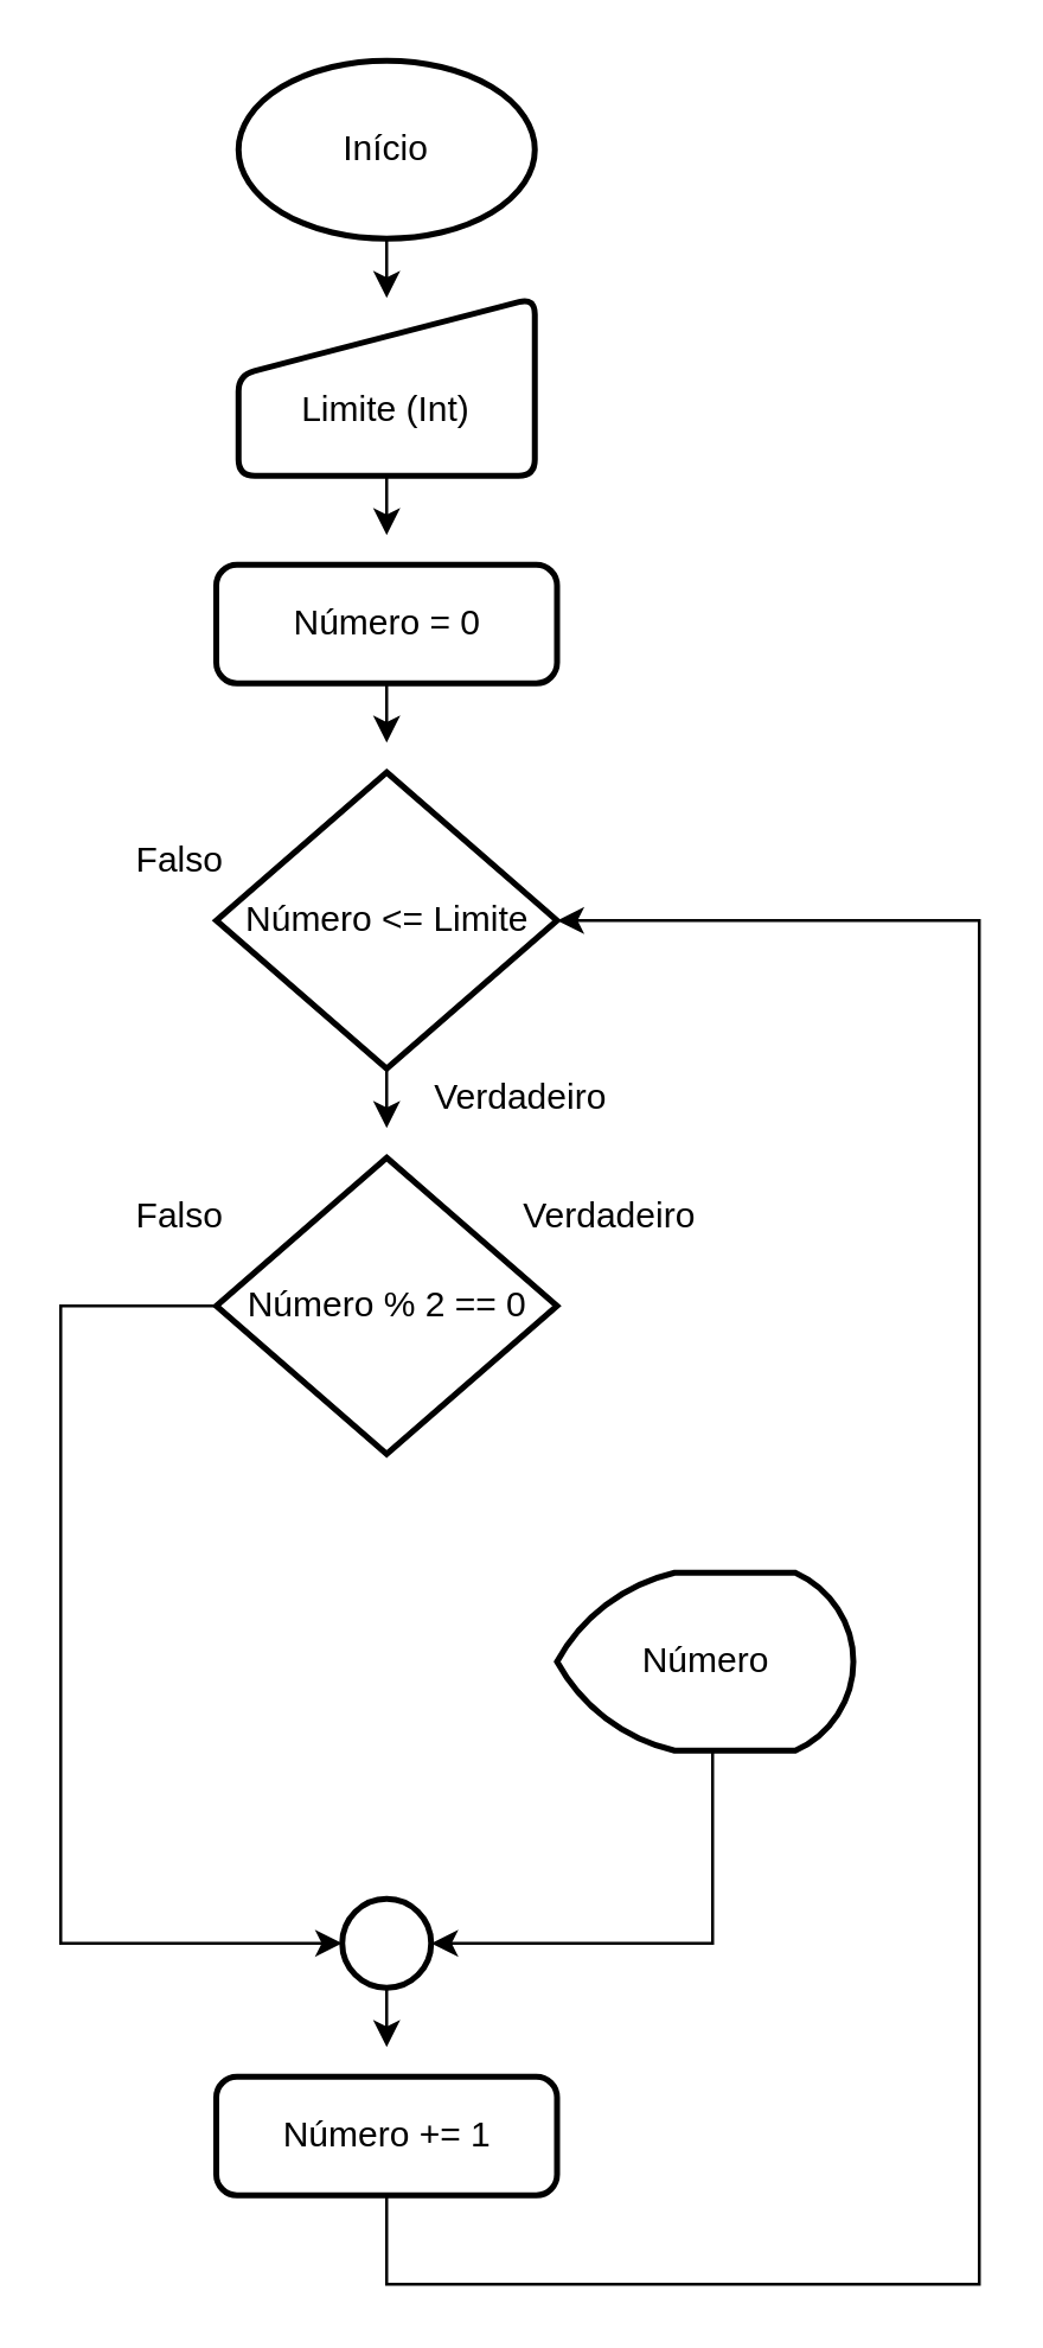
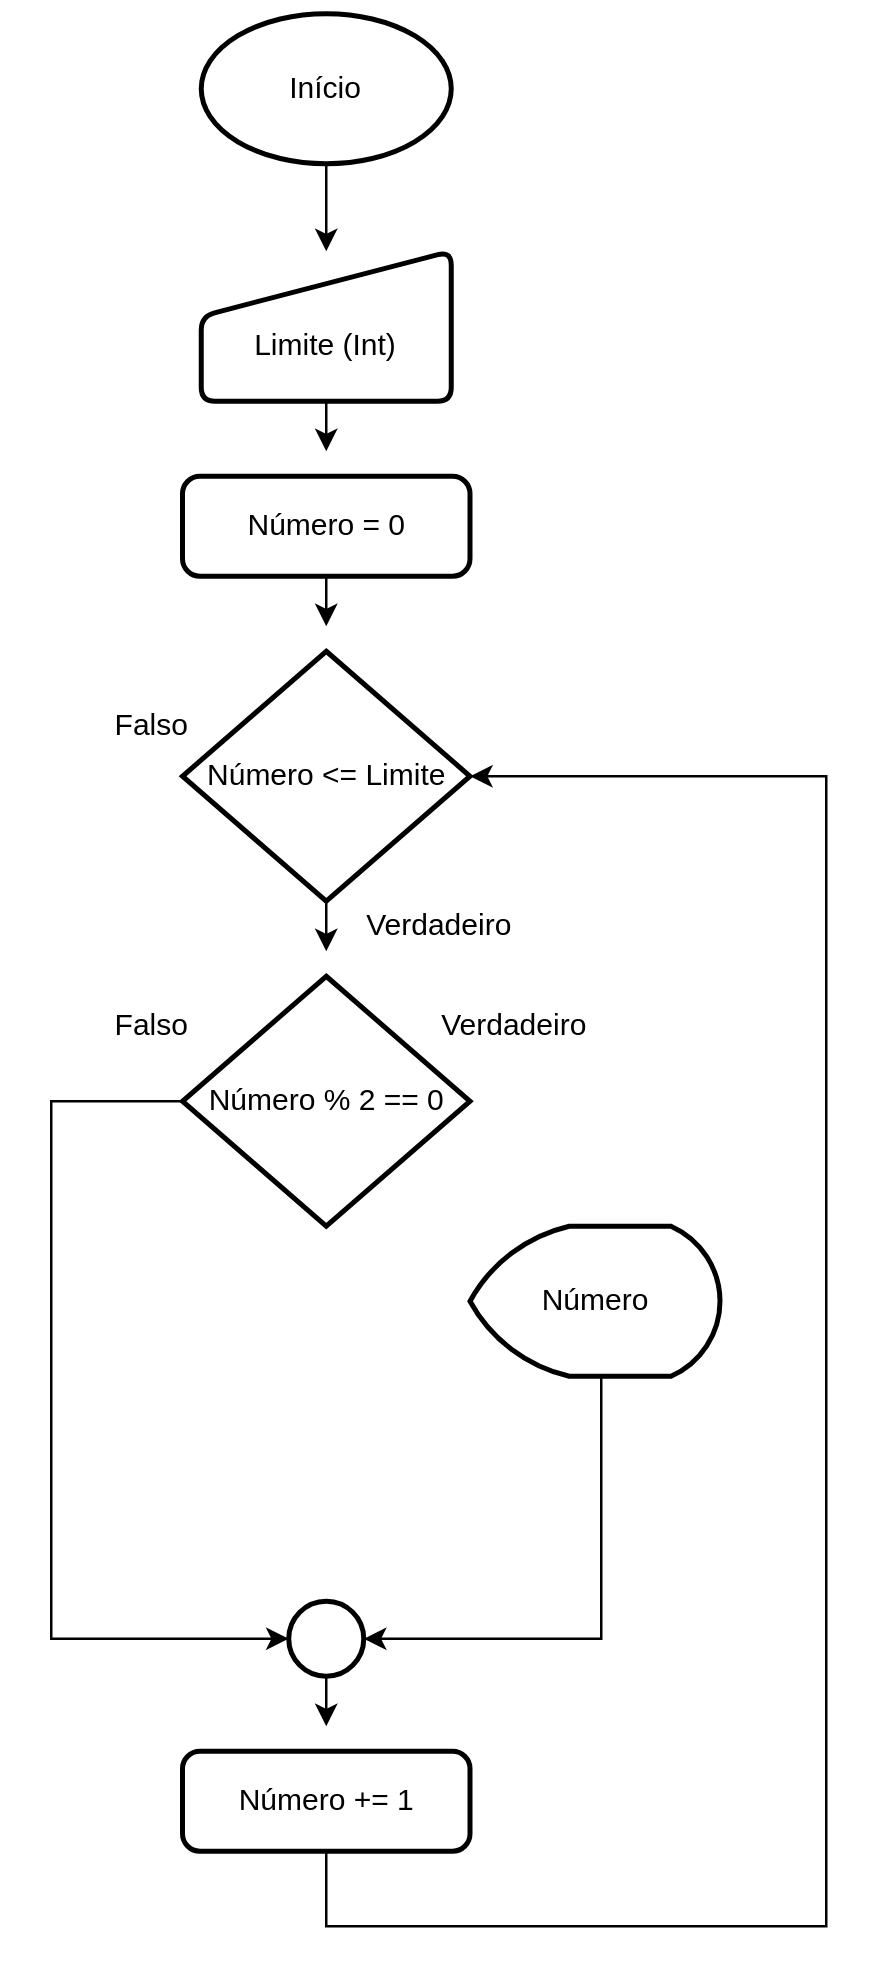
- <mxCell id="3" value="Início" style="strokeWidth=2;html=1;shape=mxgraph.flowchart.start_1;whiteSpace=wrap;" vertex="1" parent="1"><mxGeometry x="80" y="20" width="100" height="60" as="geometry" /></mxCell>
+ <mxCell id="3" value="Início" style="strokeWidth=2;html=1;shape=mxgraph.flowchart.start_1;whiteSpace=wrap;" vertex="1" parent="1"><mxGeometry x="80" y="5" width="100" height="60" as="geometry" /></mxCell>
- <mxCell id="11" value="Número" style="strokeWidth=2;html=1;shape=mxgraph.flowchart.display;whiteSpace=wrap;" vertex="1" parent="1"><mxGeometry x="187.5" y="530" width="100" height="60" as="geometry" /></mxCell>
+ <mxCell id="11" value="Número" style="strokeWidth=2;html=1;shape=mxgraph.flowchart.display;whiteSpace=wrap;" vertex="1" parent="1"><mxGeometry x="187.5" y="490" width="100" height="60" as="geometry" /></mxCell>
